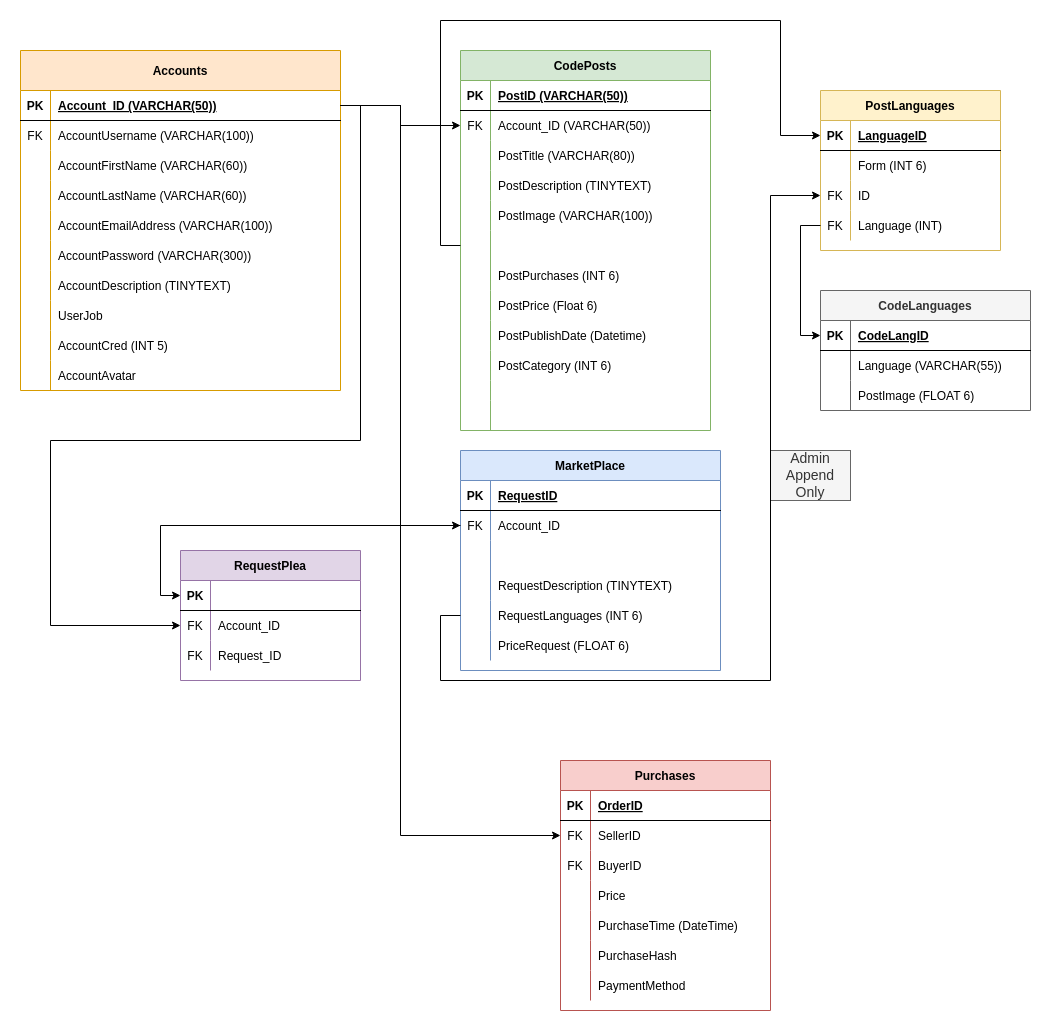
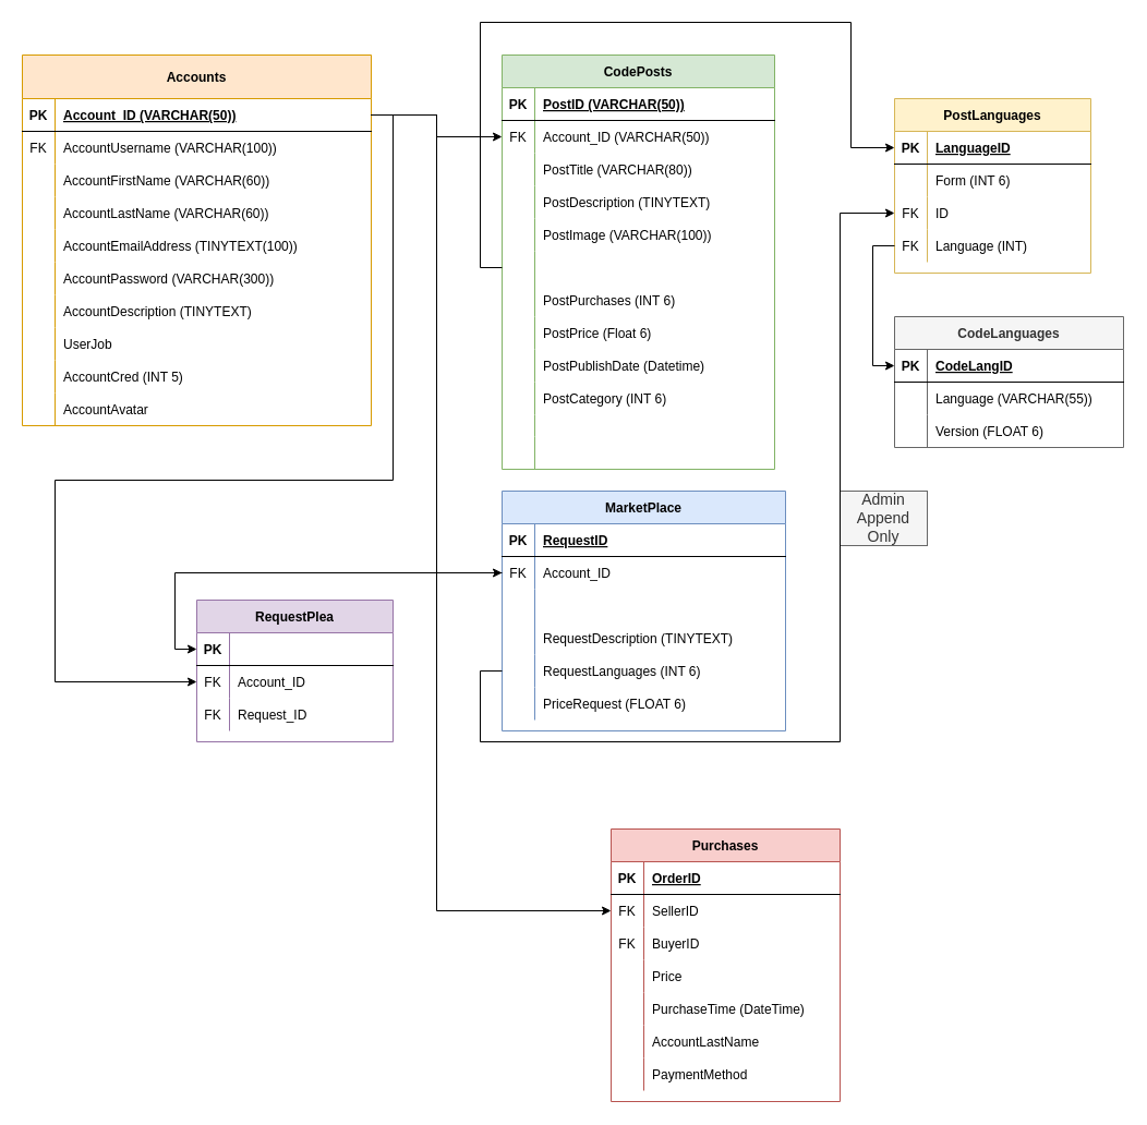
- <mxCell id="17" value="AccountEmailAddress (VARCHAR(100))" style="shape=partialRectangle;connectable=0;fillColor=none;top=0;left=0;bottom=0;right=0;align=left;spacingLeft=6;overflow=hidden;" vertex="1" parent="15"><mxGeometry x="30" width="290" height="30" as="geometry" /></mxCell>
+ <mxCell id="17" value="AccountEmailAddress (TINYTEXT(100))" style="shape=partialRectangle;connectable=0;fillColor=none;top=0;left=0;bottom=0;right=0;align=left;spacingLeft=6;overflow=hidden;" vertex="1" parent="15"><mxGeometry x="30" width="290" height="30" as="geometry" /></mxCell>
- <mxCell id="122" value="PostImage (FLOAT 6)" style="shape=partialRectangle;connectable=0;fillColor=none;top=0;left=0;bottom=0;right=0;align=left;spacingLeft=6;overflow=hidden;" vertex="1" parent="120"><mxGeometry x="30" width="180" height="30" as="geometry" /></mxCell>
+ <mxCell id="122" value="Version (FLOAT 6)" style="shape=partialRectangle;connectable=0;fillColor=none;top=0;left=0;bottom=0;right=0;align=left;spacingLeft=6;overflow=hidden;" vertex="1" parent="120"><mxGeometry x="30" width="180" height="30" as="geometry" /></mxCell>
- <mxCell id="145" value="PurchaseHash" style="shape=partialRectangle;connectable=0;fillColor=none;top=0;left=0;bottom=0;right=0;align=left;spacingLeft=6;overflow=hidden;" vertex="1" parent="143"><mxGeometry x="30" width="180" height="30" as="geometry" /></mxCell>
+ <mxCell id="145" value="AccountLastName" style="shape=partialRectangle;connectable=0;fillColor=none;top=0;left=0;bottom=0;right=0;align=left;spacingLeft=6;overflow=hidden;" vertex="1" parent="143"><mxGeometry x="30" width="180" height="30" as="geometry" /></mxCell>
